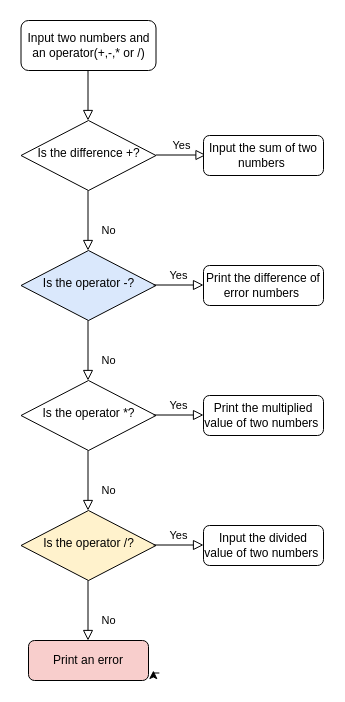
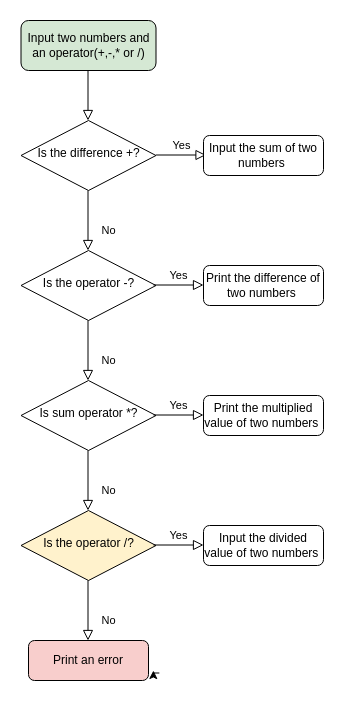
- <mxCell id="19" value="Input two numbers and an operator(+,-,* or /)" style="rounded=1;whiteSpace=wrap;html=1;fontSize=12;glass=0;strokeWidth=1;shadow=0;" vertex="1" parent="1"><mxGeometry x="20.5" y="20" width="135" height="50" as="geometry" /></mxCell>
+ <mxCell id="19" value="Input two numbers and an operator(+,-,* or /)" style="rounded=1;whiteSpace=wrap;html=1;fontSize=12;glass=0;strokeWidth=1;shadow=0;fillColor=#d5e8d4;" vertex="1" parent="1"><mxGeometry x="20.5" y="20" width="135" height="50" as="geometry" /></mxCell>
- <mxCell id="6" value="Is the operator -?" style="rhombus;whiteSpace=wrap;html=1;shadow=0;fontFamily=Helvetica;fontSize=12;align=center;strokeWidth=1;spacing=6;spacingTop=-4;fillColor=#dae8fc;" vertex="1" parent="1"><mxGeometry x="20.5" y="250" width="135" height="70" as="geometry" /></mxCell>
+ <mxCell id="6" value="Is the operator -?" style="rhombus;whiteSpace=wrap;html=1;shadow=0;fontFamily=Helvetica;fontSize=12;align=center;strokeWidth=1;spacing=6;spacingTop=-4;" vertex="1" parent="1"><mxGeometry x="20.5" y="250" width="135" height="70" as="geometry" /></mxCell>
- <mxCell id="9" value="Print the difference of error numbers&amp;nbsp;" style="rounded=1;whiteSpace=wrap;html=1;fontSize=12;glass=0;strokeWidth=1;shadow=0;" vertex="1" parent="1"><mxGeometry x="203" y="265" width="120" height="40" as="geometry" /></mxCell>
+ <mxCell id="9" value="Print the difference of two numbers&amp;nbsp;" style="rounded=1;whiteSpace=wrap;html=1;fontSize=12;glass=0;strokeWidth=1;shadow=0;" vertex="1" parent="1"><mxGeometry x="203" y="265" width="120" height="40" as="geometry" /></mxCell>
- <mxCell id="10" value="Is the operator *?" style="rhombus;whiteSpace=wrap;html=1;shadow=0;fontFamily=Helvetica;fontSize=12;align=center;strokeWidth=1;spacing=6;spacingTop=-4;" vertex="1" parent="1"><mxGeometry x="20.5" y="380" width="135" height="70" as="geometry" /></mxCell>
+ <mxCell id="10" value="Is sum operator *?" style="rhombus;whiteSpace=wrap;html=1;shadow=0;fontFamily=Helvetica;fontSize=12;align=center;strokeWidth=1;spacing=6;spacingTop=-4;" vertex="1" parent="1"><mxGeometry x="20.5" y="380" width="135" height="70" as="geometry" /></mxCell>
